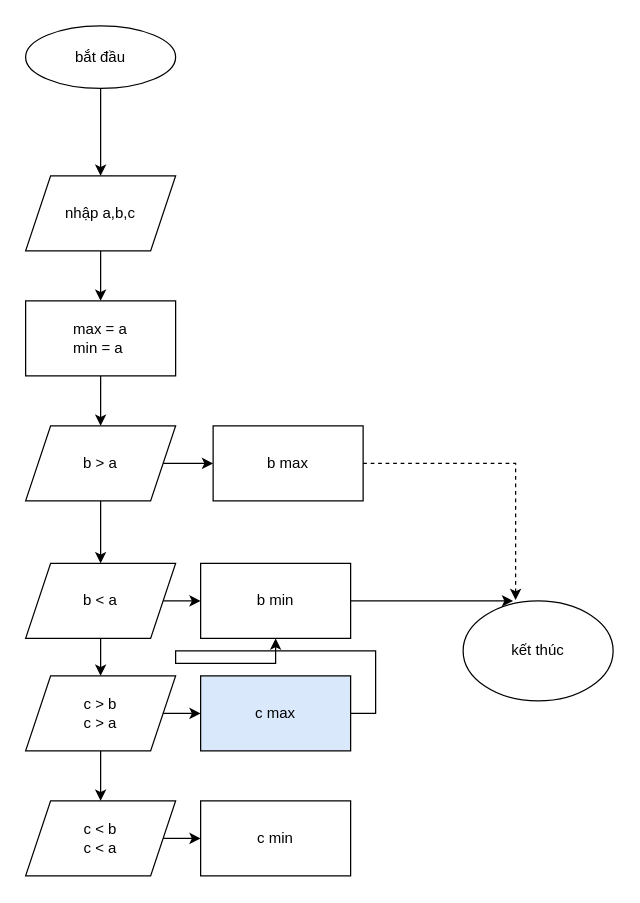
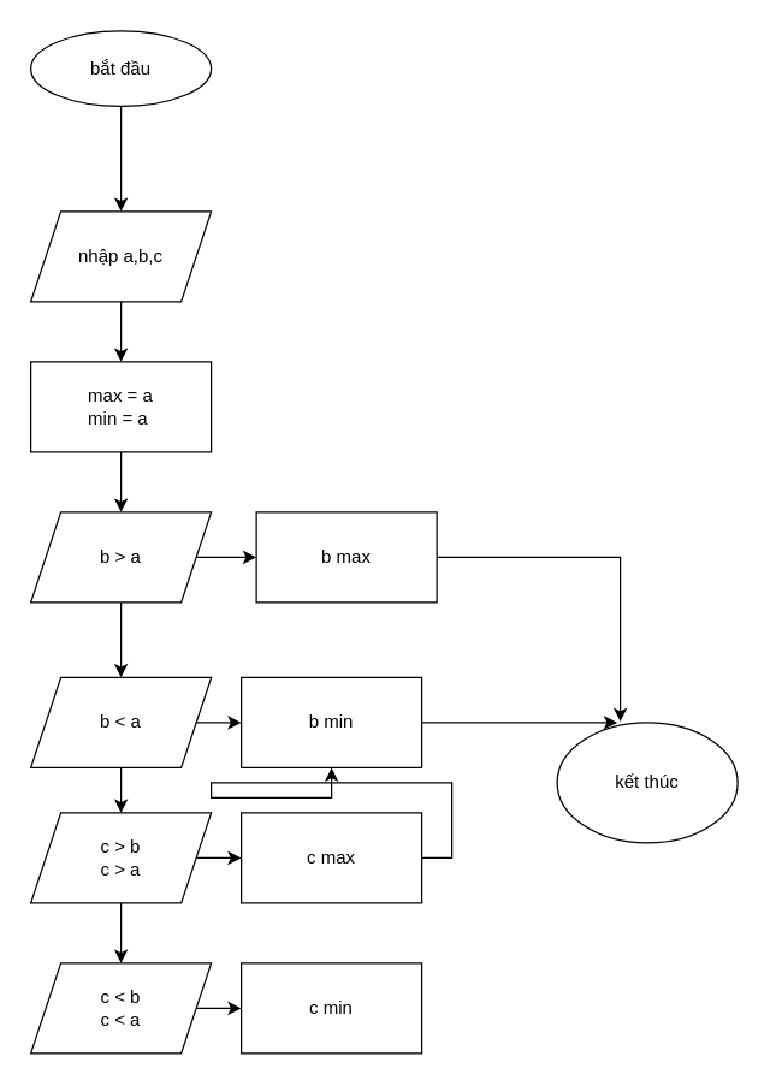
- <mxCell id="26" style="edgeStyle=orthogonalEdgeStyle;rounded=0;orthogonalLoop=1;jettySize=auto;html=1;exitX=1;exitY=0.5;exitDx=0;exitDy=0;entryX=0.35;entryY=-0.008;entryDx=0;entryDy=0;entryPerimeter=0;dashed=1;" edge="1" parent="1" source="11" target="25"><mxGeometry relative="1" as="geometry" /></mxCell>
+ <mxCell id="26" style="edgeStyle=orthogonalEdgeStyle;rounded=0;orthogonalLoop=1;jettySize=auto;html=1;exitX=1;exitY=0.5;exitDx=0;exitDy=0;entryX=0.35;entryY=-0.008;entryDx=0;entryDy=0;entryPerimeter=0;" edge="1" parent="1" source="11" target="25"><mxGeometry relative="1" as="geometry" /></mxCell>
- <mxCell id="21" value="c max" style="rounded=0;whiteSpace=wrap;html=1;fillColor=#dae8fc;" vertex="1" parent="1"><mxGeometry x="160" y="540" width="120" height="60" as="geometry" /></mxCell>
+ <mxCell id="21" value="c max" style="rounded=0;whiteSpace=wrap;html=1;" vertex="1" parent="1"><mxGeometry x="160" y="540" width="120" height="60" as="geometry" /></mxCell>
